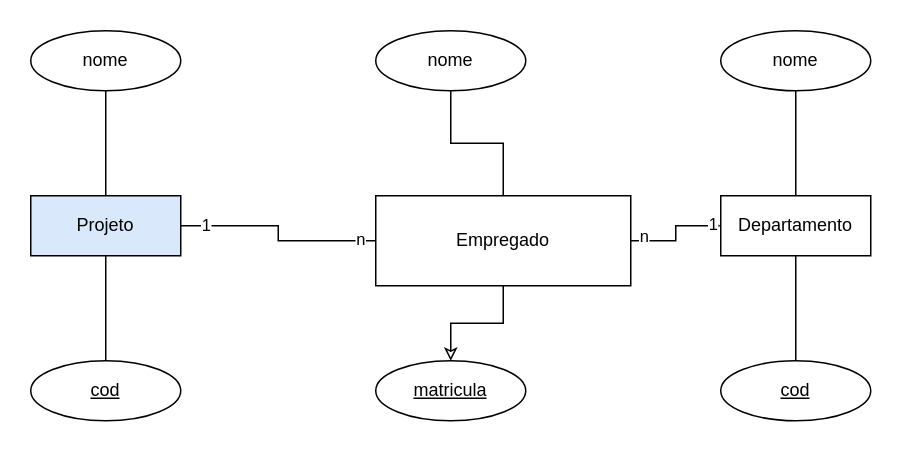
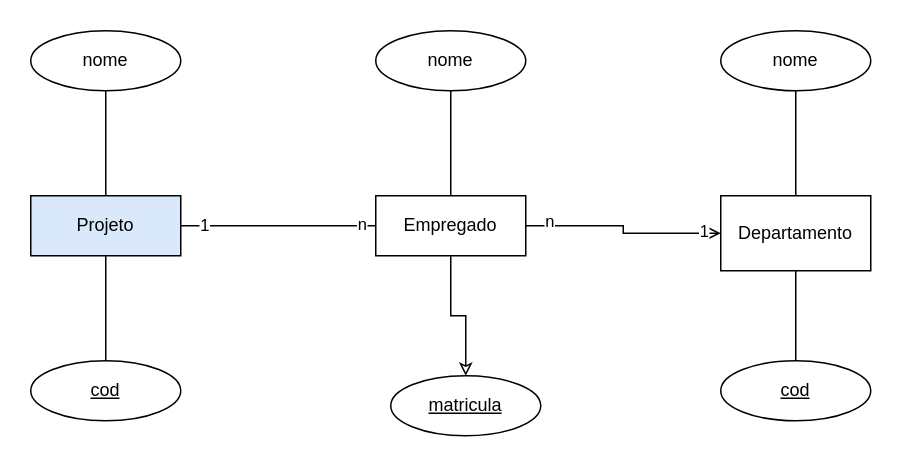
- <mxCell id="9" value="Departamento" style="whiteSpace=wrap;html=1;align=center;" vertex="1" parent="1"><mxGeometry x="480" y="130" width="100" height="40" as="geometry" /></mxCell>
+ <mxCell id="9" value="Departamento" style="whiteSpace=wrap;html=1;align=center;" vertex="1" parent="1"><mxGeometry x="480" y="130" width="100" height="50" as="geometry" /></mxCell>
- <mxCell id="6" value="Empregado" style="whiteSpace=wrap;html=1;align=center;" vertex="1" parent="1"><mxGeometry x="250" y="130" width="170" height="60" as="geometry" /></mxCell>
+ <mxCell id="6" value="Empregado" style="whiteSpace=wrap;html=1;align=center;" vertex="1" parent="1"><mxGeometry x="250" y="130" width="100" height="40" as="geometry" /></mxCell>
- <mxCell id="14" value="matricula" style="ellipse;whiteSpace=wrap;html=1;align=center;fontStyle=4;" vertex="1" parent="1"><mxGeometry x="250" y="240" width="100" height="40" as="geometry" /></mxCell>
+ <mxCell id="14" value="matricula" style="ellipse;whiteSpace=wrap;html=1;align=center;fontStyle=4;" vertex="1" parent="1"><mxGeometry x="260" y="250" width="100" height="40" as="geometry" /></mxCell>
